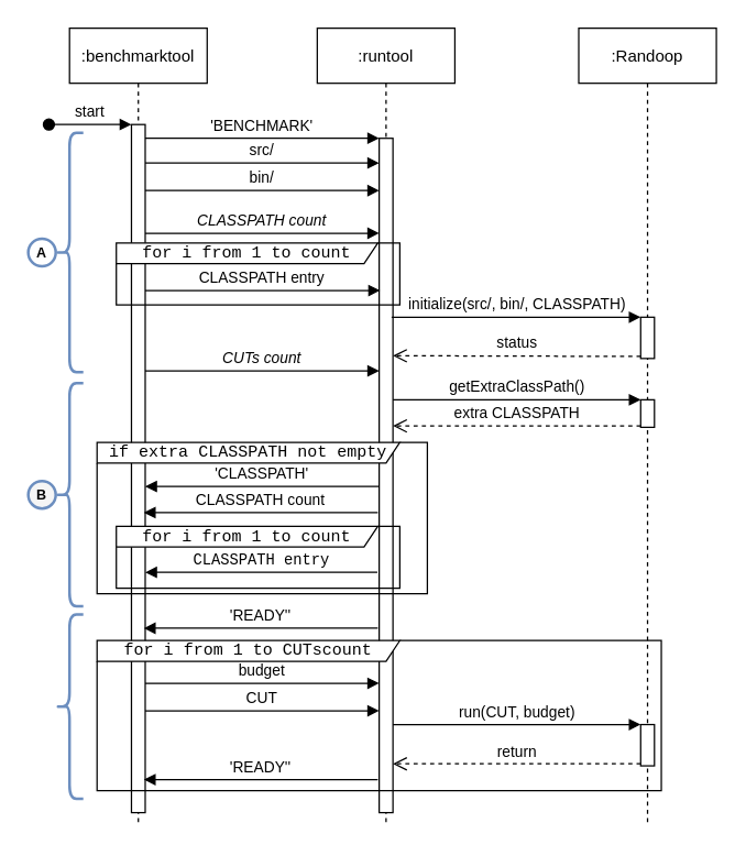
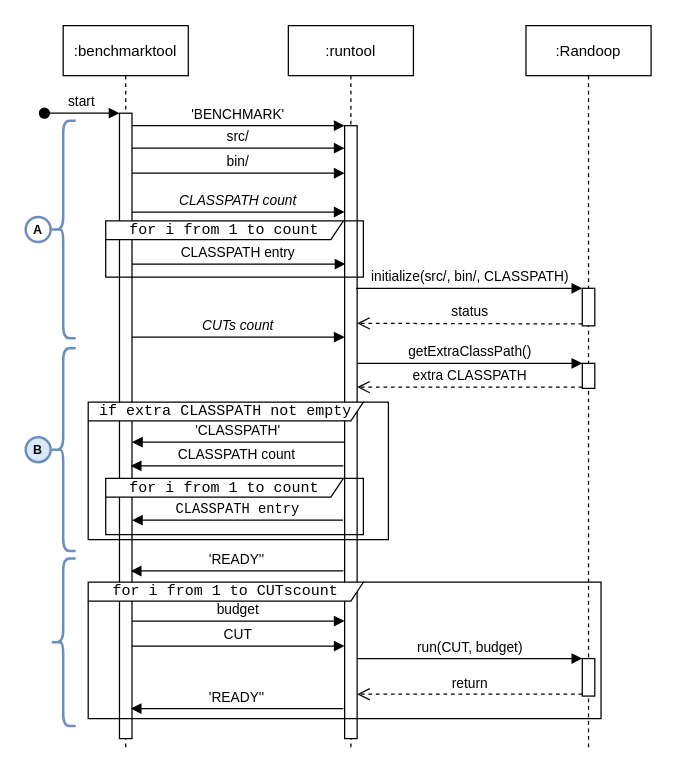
- <mxCell id="35" value="&lt;span style=&quot;font-size: 10px&quot;&gt;B&lt;/span&gt;" style="ellipse;whiteSpace=wrap;html=1;aspect=fixed;strokeWidth=2;fillColor=#f5f5f5;fontFamily=Helvetica;strokeColor=#6c8ebf;fontSize=10;fontStyle=1;spacing=0;" vertex="1" parent="1"><mxGeometry x="20" y="349" width="20" height="20" as="geometry" /></mxCell>
+ <mxCell id="35" value="&lt;span style=&quot;font-size: 10px&quot;&gt;B&lt;/span&gt;" style="ellipse;whiteSpace=wrap;html=1;aspect=fixed;strokeWidth=2;fillColor=#dae8fc;fontFamily=Helvetica;strokeColor=#6c8ebf;fontSize=10;fontStyle=1;spacing=0;" vertex="1" parent="1"><mxGeometry x="20" y="349" width="20" height="20" as="geometry" /></mxCell>
